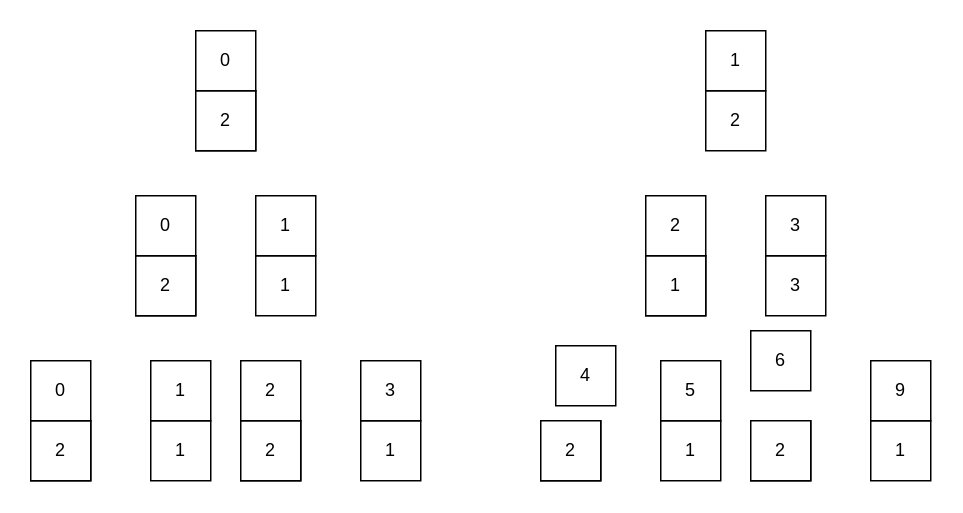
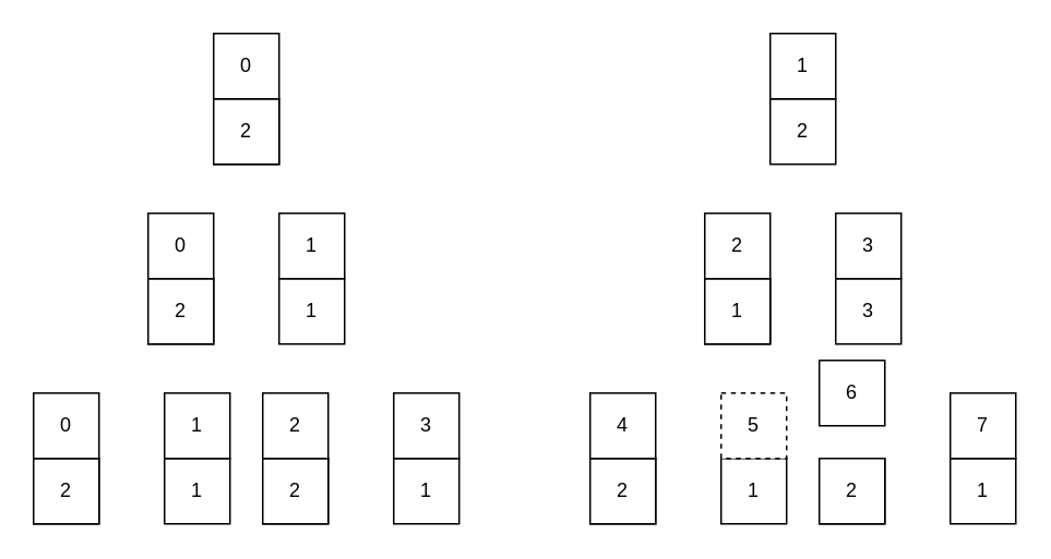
- <mxCell id="30" value="4" style="rounded=0;whiteSpace=wrap;html=1;" parent="1" vertex="1"><mxGeometry x="370" y="230" width="40" height="40" as="geometry" /></mxCell>
+ <mxCell id="30" value="4" style="rounded=0;whiteSpace=wrap;html=1;" parent="1" vertex="1"><mxGeometry x="360" y="240" width="40" height="40" as="geometry" /></mxCell>
- <mxCell id="31" value="5" style="rounded=0;whiteSpace=wrap;html=1;" parent="1" vertex="1"><mxGeometry x="440" y="240" width="40" height="40" as="geometry" /></mxCell>
+ <mxCell id="31" value="5" style="rounded=0;whiteSpace=wrap;html=1;dashed=1;" parent="1" vertex="1"><mxGeometry x="440" y="240" width="40" height="40" as="geometry" /></mxCell>
- <mxCell id="36" value="9" style="rounded=0;whiteSpace=wrap;html=1;" parent="1" vertex="1"><mxGeometry x="580" y="240" width="40" height="40" as="geometry" /></mxCell>
+ <mxCell id="36" value="7" style="rounded=0;whiteSpace=wrap;html=1;" parent="1" vertex="1"><mxGeometry x="580" y="240" width="40" height="40" as="geometry" /></mxCell>
